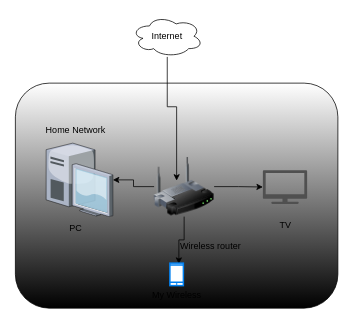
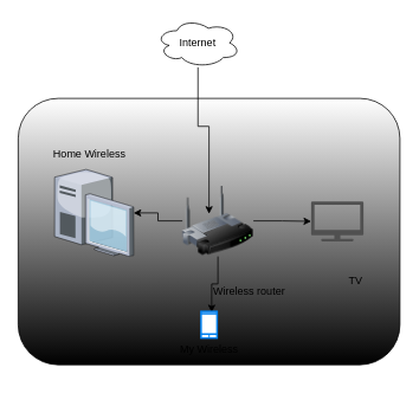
- <mxCell id="5" value="&lt;div&gt;Home Network&lt;/div&gt;&lt;div&gt;&lt;br&gt;&lt;/div&gt;" style="text;html=1;align=center;verticalAlign=middle;resizable=0;points=[];autosize=1;strokeColor=none;fillColor=none;" vertex="1" parent="1"><mxGeometry x="50" y="160" width="100" height="40" as="geometry" /></mxCell>
+ <mxCell id="5" value="&lt;div&gt;Home Wireless&lt;/div&gt;&lt;div&gt;&lt;br&gt;&lt;/div&gt;" style="text;html=1;align=center;verticalAlign=middle;resizable=0;points=[];autosize=1;strokeColor=none;fillColor=none;" vertex="1" parent="1"><mxGeometry x="50" y="160" width="100" height="40" as="geometry" /></mxCell>
- <mxCell id="16" value="TV" style="text;html=1;align=center;verticalAlign=middle;resizable=0;points=[];autosize=1;strokeColor=none;fillColor=none;" vertex="1" parent="1"><mxGeometry x="359.5" y="285" width="40" height="30" as="geometry" /></mxCell>
+ <mxCell id="16" value="TV" style="text;html=1;align=center;verticalAlign=middle;resizable=0;points=[];autosize=1;strokeColor=none;fillColor=none;" vertex="1" parent="1"><mxGeometry x="379.5" y="300" width="40" height="30" as="geometry" /></mxCell>
- <mxCell id="7" value="PC" style="text;html=1;align=center;verticalAlign=middle;resizable=0;points=[];autosize=1;strokeColor=none;fillColor=none;" vertex="1" parent="1"><mxGeometry x="80" y="288" width="40" height="30" as="geometry" /></mxCell>
